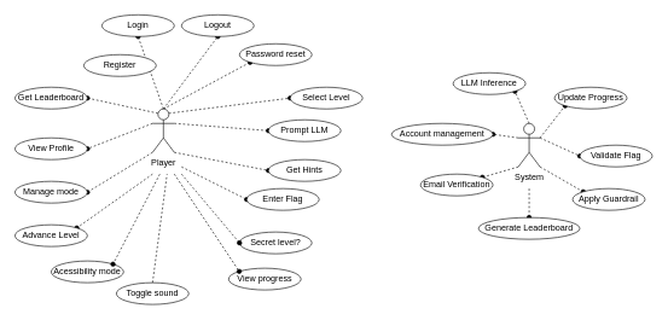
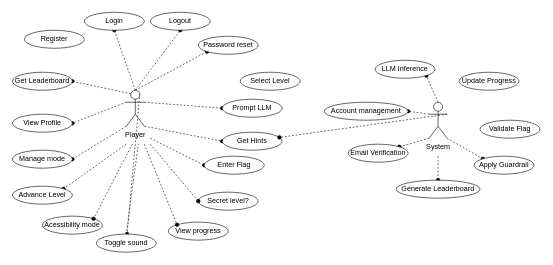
- <mxCell id="15" value="Register" style="ellipse;whiteSpace=wrap;html=1;" parent="1" vertex="1"><mxGeometry x="115" y="75" width="100" height="30" as="geometry" /></mxCell>
+ <mxCell id="15" value="Register" style="ellipse;whiteSpace=wrap;html=1;" parent="1" vertex="1"><mxGeometry x="40" y="50" width="100" height="30" as="geometry" /></mxCell>
- <mxCell id="3" style="edgeStyle=none;rounded=0;orthogonalLoop=1;jettySize=auto;html=1;exitX=0.75;exitY=0.1;exitDx=0;exitDy=0;exitPerimeter=0;entryX=0;entryY=0.5;entryDx=0;entryDy=0;dashed=1;endArrow=oval;endFill=1;" edge="1" parent="1" source="13" target="14"><mxGeometry relative="1" as="geometry" /></mxCell>
+ <mxCell id="3" style="edgeStyle=none;rounded=0;orthogonalLoop=1;jettySize=auto;html=1;exitX=0.75;exitY=0.1;exitDx=0;exitDy=0;exitPerimeter=0;dashed=1;endArrow=oval;endFill=1;" edge="1" parent="1" source="13" target="36"><mxGeometry relative="1" as="geometry" /></mxCell>
- <mxCell id="23" style="edgeStyle=none;rounded=0;orthogonalLoop=1;jettySize=auto;html=1;exitX=1;exitY=0.333;exitDx=0;exitDy=0;exitPerimeter=0;entryX=0;entryY=1;entryDx=0;entryDy=0;dashed=1;endArrow=oval;endFill=1;" edge="1" parent="1" source="30" target="32"><mxGeometry relative="1" as="geometry" /></mxCell>
+ <mxCell id="23" style="edgeStyle=none;rounded=0;orthogonalLoop=1;jettySize=auto;html=1;exitX=1;exitY=0.333;exitDx=0;exitDy=0;exitPerimeter=0;dashed=1;endArrow=oval;endFill=1;" edge="1" parent="1" source="30" target="20"><mxGeometry relative="1" as="geometry" /></mxCell>
- <mxCell id="24" style="edgeStyle=none;rounded=0;orthogonalLoop=1;jettySize=auto;html=1;exitX=1;exitY=0.333;exitDx=0;exitDy=0;exitPerimeter=0;entryX=0;entryY=0.5;entryDx=0;entryDy=0;dashed=1;endArrow=oval;endFill=1;" edge="1" parent="1" source="30" target="33"><mxGeometry relative="1" as="geometry" /></mxCell>
- <mxCell id="37" value="View progress" style="ellipse;whiteSpace=wrap;html=1;" vertex="1" parent="1"><mxGeometry x="315" y="370" width="100" height="30" as="geometry" /></mxCell>
+ <mxCell id="37" value="View progress" style="ellipse;whiteSpace=wrap;html=1;" vertex="1" parent="1"><mxGeometry x="280" y="370" width="100" height="30" as="geometry" /></mxCell>
